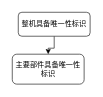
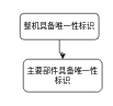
- <mxCell id="4" value="主要部件具备唯一性标识" style="rounded=1;whiteSpace=wrap;html=1;" vertex="1" parent="1"><mxGeometry x="20" y="90" width="120" height="50" as="geometry" /></mxCell>
+ <mxCell id="4" value="主要部件具备唯一性标识" style="rounded=1;whiteSpace=wrap;html=1;" vertex="1" parent="1"><mxGeometry x="35" y="90" width="120" height="50" as="geometry" /></mxCell>
